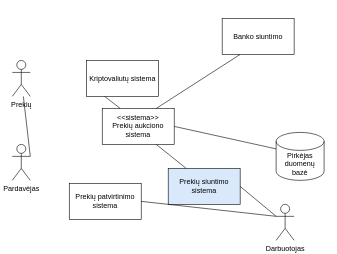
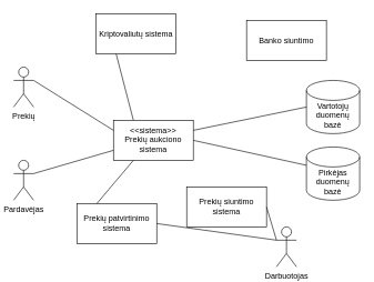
- <mxCell id="3" value="Kriptovaliutų sistema" style="rounded=0;whiteSpace=wrap;html=1;" vertex="1" parent="1"><mxGeometry x="144" y="100" width="120" height="60" as="geometry" /></mxCell>
+ <mxCell id="3" value="Kriptovaliutų sistema" style="rounded=0;whiteSpace=wrap;html=1;" vertex="1" parent="1"><mxGeometry x="144" y="20" width="120" height="60" as="geometry" /></mxCell>
- <mxCell id="11" value="" style="endArrow=none;html=1;entryX=0.25;entryY=1;entryDx=0;entryDy=0;exitX=0.75;exitY=0;exitDx=0;exitDy=0;" edge="1" parent="1" source="2" target="4"><mxGeometry width="50" height="50" relative="1" as="geometry"><mxPoint x="260" y="280" as="sourcePoint" /><mxPoint x="310" y="230" as="targetPoint" /></mxGeometry></mxCell>
+ <mxCell id="8" value="" style="endArrow=none;html=1;exitX=1;exitY=0.333;exitDx=0;exitDy=0;exitPerimeter=0;entryX=0;entryY=0.25;entryDx=0;entryDy=0;" edge="1" parent="1" source="7" target="2"><mxGeometry width="50" height="50" relative="1" as="geometry"><mxPoint x="240" y="260" as="sourcePoint" /><mxPoint x="290" y="210" as="targetPoint" /></mxGeometry></mxCell>
+ <mxCell id="12" value="Vartotojų duomenų bazė" style="shape=cylinder3;whiteSpace=wrap;html=1;boundedLbl=1;backgroundOutline=1;size=15;" vertex="1" parent="1"><mxGeometry x="460" y="120" width="80" height="80" as="geometry" /></mxCell>
+ <mxCell id="14" value="" style="endArrow=none;html=1;entryX=0;entryY=0.5;entryDx=0;entryDy=0;exitX=1;exitY=0.25;exitDx=0;exitDy=0;entryPerimeter=0;" edge="1" parent="1" source="2" target="12"><mxGeometry width="50" height="50" relative="1" as="geometry"><mxPoint x="300" y="190" as="sourcePoint" /><mxPoint x="410" y="100" as="targetPoint" /></mxGeometry></mxCell>
- <mxCell id="10" value="" style="endArrow=none;html=1;exitX=1;exitY=0.333;exitDx=0;exitDy=0;exitPerimeter=0;" edge="1" parent="1" source="6" target="7"><mxGeometry width="50" height="50" relative="1" as="geometry"><mxPoint x="250" y="270" as="sourcePoint" /><mxPoint x="300" y="220" as="targetPoint" /></mxGeometry></mxCell>
+ <mxCell id="10" value="" style="endArrow=none;html=1;exitX=1;exitY=0.333;exitDx=0;exitDy=0;exitPerimeter=0;entryX=0;entryY=0.75;entryDx=0;entryDy=0;" edge="1" parent="1" source="6" target="2"><mxGeometry width="50" height="50" relative="1" as="geometry"><mxPoint x="250" y="270" as="sourcePoint" /><mxPoint x="300" y="220" as="targetPoint" /></mxGeometry></mxCell>
- <mxCell id="18" value="" style="endArrow=none;html=1;entryX=0.75;entryY=1;entryDx=0;entryDy=0;exitX=0.25;exitY=0;exitDx=0;exitDy=0;" edge="1" parent="1" source="16" target="2"><mxGeometry width="50" height="50" relative="1" as="geometry"><mxPoint x="330" y="220" as="sourcePoint" /><mxPoint x="440" y="130" as="targetPoint" /></mxGeometry></mxCell>
+ <mxCell id="17" value="" style="endArrow=none;html=1;entryX=0.25;entryY=1;entryDx=0;entryDy=0;exitX=0.25;exitY=0;exitDx=0;exitDy=0;" edge="1" parent="1" source="5" target="2"><mxGeometry width="50" height="50" relative="1" as="geometry"><mxPoint x="320" y="210" as="sourcePoint" /><mxPoint x="430" y="120" as="targetPoint" /></mxGeometry></mxCell>
- <mxCell id="16" value="Prekių siuntimo sistema" style="rounded=0;whiteSpace=wrap;html=1;fillColor=#dae8fc;" vertex="1" parent="1"><mxGeometry x="280" y="280" width="120" height="60" as="geometry" /></mxCell>
+ <mxCell id="16" value="Prekių siuntimo sistema" style="rounded=0;whiteSpace=wrap;html=1;" vertex="1" parent="1"><mxGeometry x="280" y="280" width="120" height="60" as="geometry" /></mxCell>
- <mxCell id="19" value="Darbuotojas" style="shape=umlActor;verticalLabelPosition=bottom;verticalAlign=top;html=1;outlineConnect=0;" vertex="1" parent="1"><mxGeometry x="460" y="340" width="30" height="60" as="geometry" /></mxCell>
+ <mxCell id="19" value="Darbuotojas" style="shape=umlActor;verticalLabelPosition=bottom;verticalAlign=top;html=1;outlineConnect=0;" vertex="1" parent="1"><mxGeometry x="415" y="340" width="30" height="60" as="geometry" /></mxCell>
